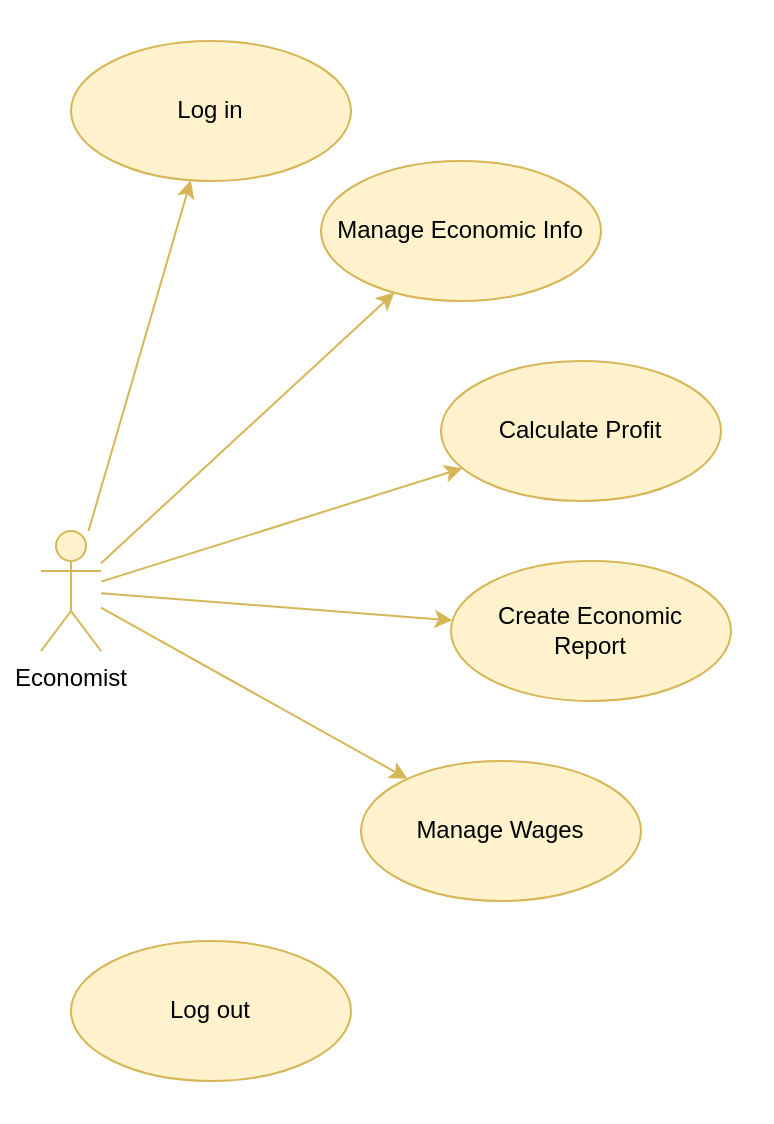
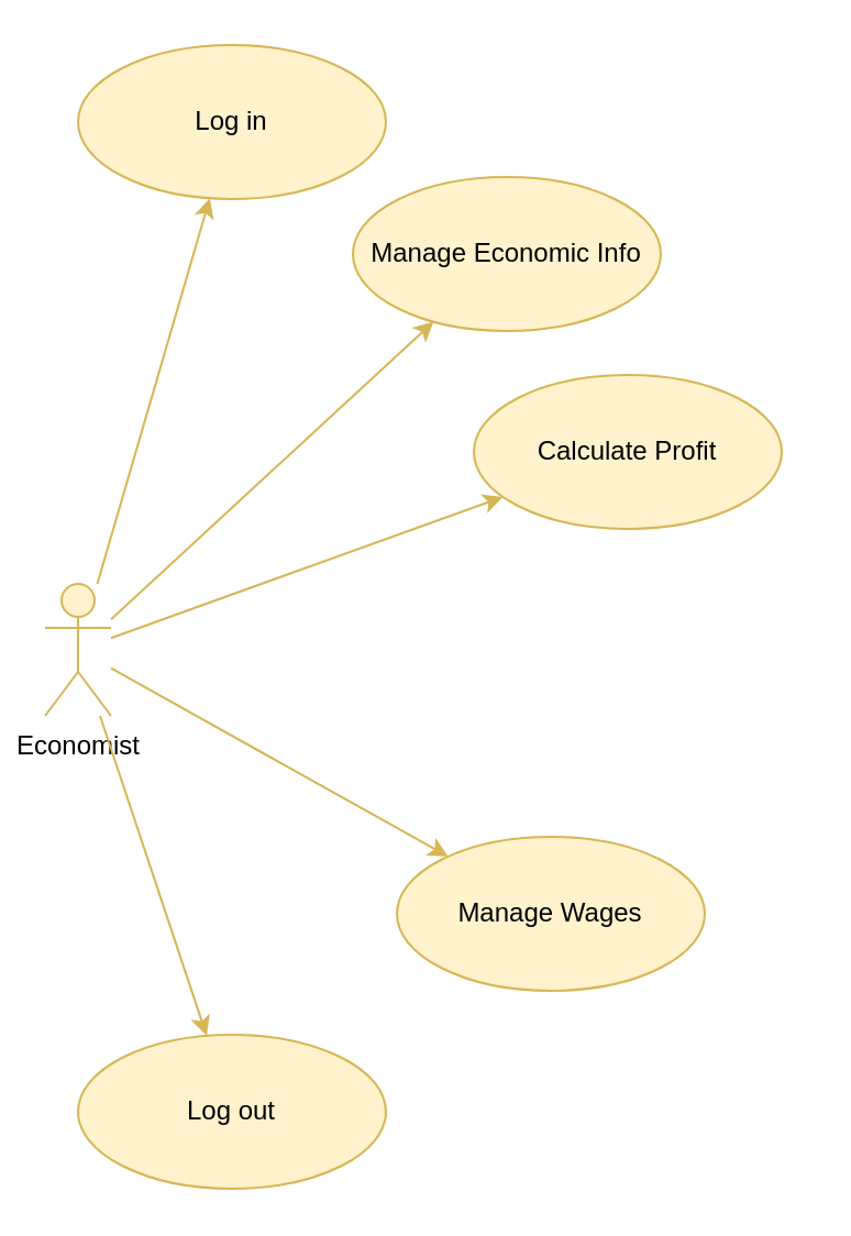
- <mxCell id="14" value="Calculate Profit" style="ellipse;whiteSpace=wrap;html=1;fillColor=#fff2cc;strokeColor=#d6b656;" parent="1" vertex="1"><mxGeometry x="220" y="180" width="140" height="70" as="geometry" /></mxCell>
+ <mxCell id="14" value="Calculate Profit" style="ellipse;whiteSpace=wrap;html=1;fillColor=#fff2cc;strokeColor=#d6b656;" parent="1" vertex="1"><mxGeometry x="215" y="170" width="140" height="70" as="geometry" /></mxCell>
- <mxCell id="9" value="" style="endArrow=classic;html=1;fillColor=#fff2cc;strokeColor=#d6b656;" parent="1" source="2" target="10" edge="1"><mxGeometry width="50" height="50" relative="1" as="geometry"><mxPoint x="505" y="243.894" as="sourcePoint" /><mxPoint x="345" y="230" as="targetPoint" /></mxGeometry></mxCell>
- <mxCell id="10" value="Create Economic &lt;br&gt;Report" style="ellipse;whiteSpace=wrap;html=1;fillColor=#fff2cc;strokeColor=#d6b656;" parent="1" vertex="1"><mxGeometry x="225" y="280" width="140" height="70" as="geometry" /></mxCell>
+ <mxCell id="6" value="" style="endArrow=classic;html=1;fillColor=#fff2cc;strokeColor=#d6b656;" parent="1" source="2" target="5" edge="1"><mxGeometry width="50" height="50" relative="1" as="geometry"><mxPoint x="135" y="393.894" as="sourcePoint" /><mxPoint x="258.866" y="239.999" as="targetPoint" /></mxGeometry></mxCell>
